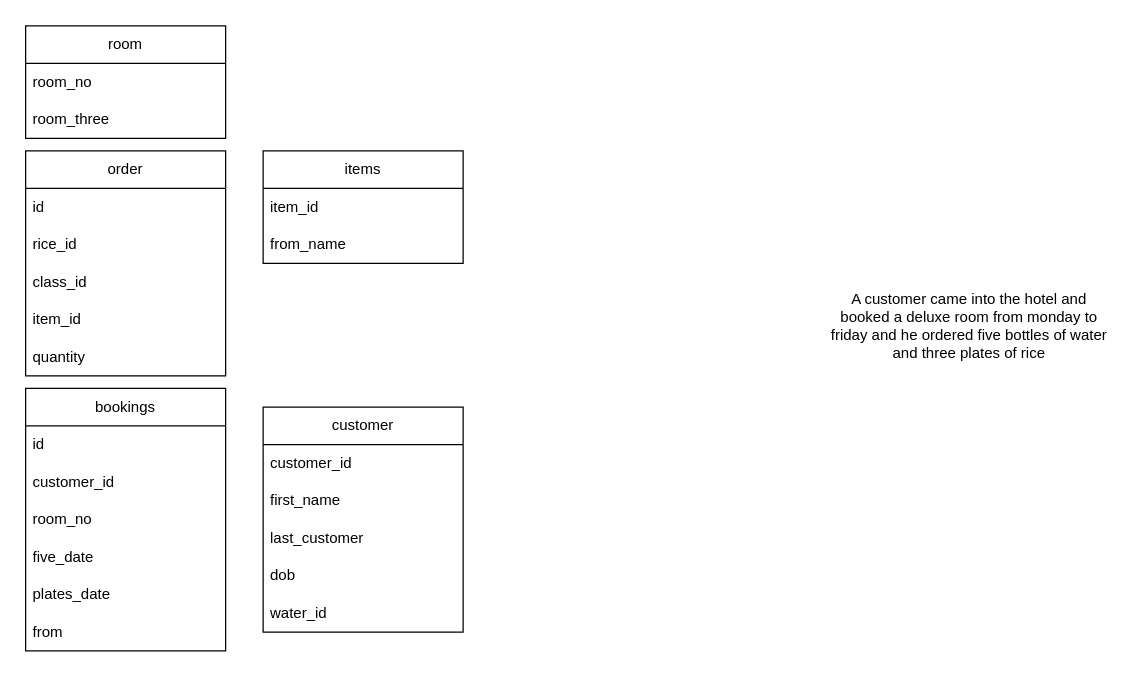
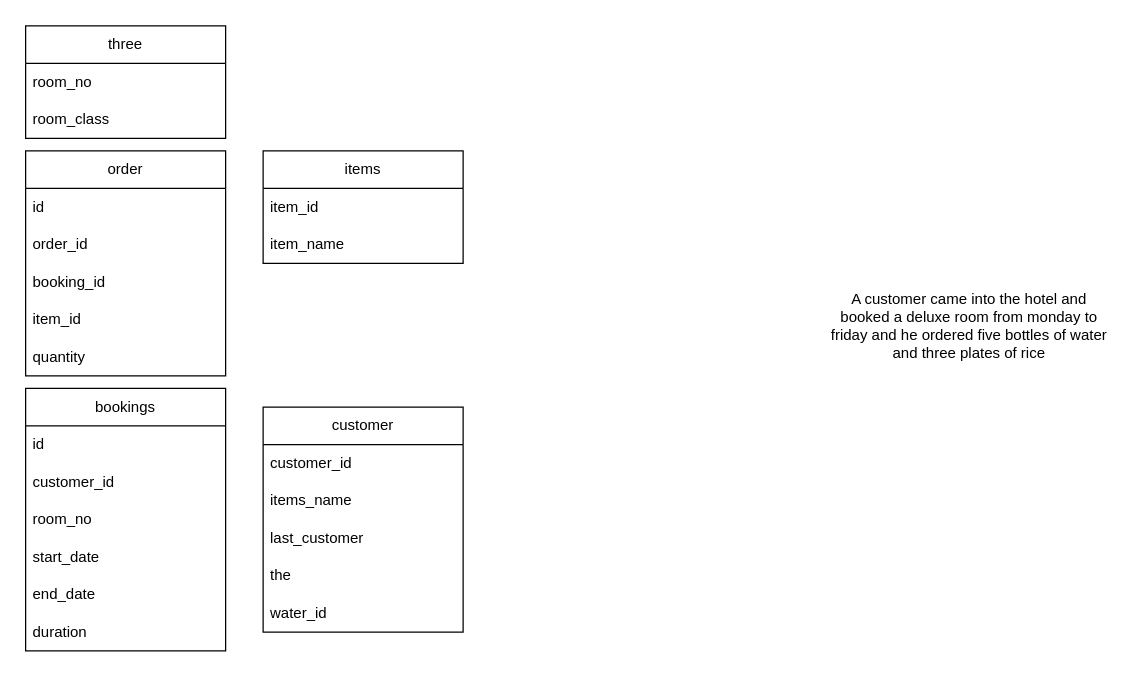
- <mxCell id="8" value="room" style="swimlane;fontStyle=0;childLayout=stackLayout;horizontal=1;startSize=30;horizontalStack=0;resizeParent=1;resizeParentMax=0;resizeLast=0;collapsible=1;marginBottom=0;whiteSpace=wrap;html=1;" parent="1" vertex="1"><mxGeometry x="20" y="20" width="160" height="90" as="geometry" /></mxCell>
+ <mxCell id="8" value="three" style="swimlane;fontStyle=0;childLayout=stackLayout;horizontal=1;startSize=30;horizontalStack=0;resizeParent=1;resizeParentMax=0;resizeLast=0;collapsible=1;marginBottom=0;whiteSpace=wrap;html=1;" parent="1" vertex="1"><mxGeometry x="20" y="20" width="160" height="90" as="geometry" /></mxCell>
- <mxCell id="10" value="room_three" style="text;strokeColor=none;fillColor=none;align=left;verticalAlign=middle;spacingLeft=4;spacingRight=4;overflow=hidden;points=[[0,0.5],[1,0.5]];portConstraint=eastwest;rotatable=0;whiteSpace=wrap;html=1;" parent="8" vertex="1"><mxGeometry y="60" width="160" height="30" as="geometry" /></mxCell>
+ <mxCell id="10" value="room_class" style="text;strokeColor=none;fillColor=none;align=left;verticalAlign=middle;spacingLeft=4;spacingRight=4;overflow=hidden;points=[[0,0.5],[1,0.5]];portConstraint=eastwest;rotatable=0;whiteSpace=wrap;html=1;" parent="8" vertex="1"><mxGeometry y="60" width="160" height="30" as="geometry" /></mxCell>
- <mxCell id="13" value="rice_id" style="text;strokeColor=none;fillColor=none;align=left;verticalAlign=middle;spacingLeft=4;spacingRight=4;overflow=hidden;points=[[0,0.5],[1,0.5]];portConstraint=eastwest;rotatable=0;whiteSpace=wrap;html=1;" parent="11" vertex="1"><mxGeometry y="60" width="160" height="30" as="geometry" /></mxCell>
+ <mxCell id="13" value="order_id" style="text;strokeColor=none;fillColor=none;align=left;verticalAlign=middle;spacingLeft=4;spacingRight=4;overflow=hidden;points=[[0,0.5],[1,0.5]];portConstraint=eastwest;rotatable=0;whiteSpace=wrap;html=1;" parent="11" vertex="1"><mxGeometry y="60" width="160" height="30" as="geometry" /></mxCell>
- <mxCell id="19" value="from_name" style="text;strokeColor=none;fillColor=none;align=left;verticalAlign=middle;spacingLeft=4;spacingRight=4;overflow=hidden;points=[[0,0.5],[1,0.5]];portConstraint=eastwest;rotatable=0;whiteSpace=wrap;html=1;" parent="17" vertex="1"><mxGeometry y="60" width="160" height="30" as="geometry" /></mxCell>
+ <mxCell id="19" value="item_name" style="text;strokeColor=none;fillColor=none;align=left;verticalAlign=middle;spacingLeft=4;spacingRight=4;overflow=hidden;points=[[0,0.5],[1,0.5]];portConstraint=eastwest;rotatable=0;whiteSpace=wrap;html=1;" parent="17" vertex="1"><mxGeometry y="60" width="160" height="30" as="geometry" /></mxCell>
- <mxCell id="14" value="class_id" style="text;strokeColor=none;fillColor=none;align=left;verticalAlign=middle;spacingLeft=4;spacingRight=4;overflow=hidden;points=[[0,0.5],[1,0.5]];portConstraint=eastwest;rotatable=0;whiteSpace=wrap;html=1;" parent="11" vertex="1"><mxGeometry y="90" width="160" height="30" as="geometry" /></mxCell>
+ <mxCell id="14" value="booking_id" style="text;strokeColor=none;fillColor=none;align=left;verticalAlign=middle;spacingLeft=4;spacingRight=4;overflow=hidden;points=[[0,0.5],[1,0.5]];portConstraint=eastwest;rotatable=0;whiteSpace=wrap;html=1;" parent="11" vertex="1"><mxGeometry y="90" width="160" height="30" as="geometry" /></mxCell>
- <mxCell id="4" value="first_name" style="text;strokeColor=none;fillColor=none;align=left;verticalAlign=middle;spacingLeft=4;spacingRight=4;overflow=hidden;points=[[0,0.5],[1,0.5]];portConstraint=eastwest;rotatable=0;whiteSpace=wrap;html=1;" parent="2" vertex="1"><mxGeometry y="60" width="160" height="30" as="geometry" /></mxCell>
+ <mxCell id="4" value="items_name" style="text;strokeColor=none;fillColor=none;align=left;verticalAlign=middle;spacingLeft=4;spacingRight=4;overflow=hidden;points=[[0,0.5],[1,0.5]];portConstraint=eastwest;rotatable=0;whiteSpace=wrap;html=1;" parent="2" vertex="1"><mxGeometry y="60" width="160" height="30" as="geometry" /></mxCell>
- <mxCell id="24" value="five_date" style="text;strokeColor=none;fillColor=none;align=left;verticalAlign=middle;spacingLeft=4;spacingRight=4;overflow=hidden;points=[[0,0.5],[1,0.5]];portConstraint=eastwest;rotatable=0;whiteSpace=wrap;html=1;" parent="20" vertex="1"><mxGeometry y="120" width="160" height="30" as="geometry" /></mxCell>
+ <mxCell id="24" value="start_date" style="text;strokeColor=none;fillColor=none;align=left;verticalAlign=middle;spacingLeft=4;spacingRight=4;overflow=hidden;points=[[0,0.5],[1,0.5]];portConstraint=eastwest;rotatable=0;whiteSpace=wrap;html=1;" parent="20" vertex="1"><mxGeometry y="120" width="160" height="30" as="geometry" /></mxCell>
- <mxCell id="6" value="dob" style="text;strokeColor=none;fillColor=none;align=left;verticalAlign=middle;spacingLeft=4;spacingRight=4;overflow=hidden;points=[[0,0.5],[1,0.5]];portConstraint=eastwest;rotatable=0;whiteSpace=wrap;html=1;" parent="2" vertex="1"><mxGeometry y="120" width="160" height="30" as="geometry" /></mxCell>
+ <mxCell id="6" value="the" style="text;strokeColor=none;fillColor=none;align=left;verticalAlign=middle;spacingLeft=4;spacingRight=4;overflow=hidden;points=[[0,0.5],[1,0.5]];portConstraint=eastwest;rotatable=0;whiteSpace=wrap;html=1;" parent="2" vertex="1"><mxGeometry y="120" width="160" height="30" as="geometry" /></mxCell>
- <mxCell id="25" value="plates_date" style="text;strokeColor=none;fillColor=none;align=left;verticalAlign=middle;spacingLeft=4;spacingRight=4;overflow=hidden;points=[[0,0.5],[1,0.5]];portConstraint=eastwest;rotatable=0;whiteSpace=wrap;html=1;" parent="20" vertex="1"><mxGeometry y="150" width="160" height="30" as="geometry" /></mxCell>
+ <mxCell id="25" value="end_date" style="text;strokeColor=none;fillColor=none;align=left;verticalAlign=middle;spacingLeft=4;spacingRight=4;overflow=hidden;points=[[0,0.5],[1,0.5]];portConstraint=eastwest;rotatable=0;whiteSpace=wrap;html=1;" parent="20" vertex="1"><mxGeometry y="150" width="160" height="30" as="geometry" /></mxCell>
- <mxCell id="26" value="from" style="text;strokeColor=none;fillColor=none;align=left;verticalAlign=middle;spacingLeft=4;spacingRight=4;overflow=hidden;points=[[0,0.5],[1,0.5]];portConstraint=eastwest;rotatable=0;whiteSpace=wrap;html=1;" parent="20" vertex="1"><mxGeometry y="180" width="160" height="30" as="geometry" /></mxCell>
+ <mxCell id="26" value="duration" style="text;strokeColor=none;fillColor=none;align=left;verticalAlign=middle;spacingLeft=4;spacingRight=4;overflow=hidden;points=[[0,0.5],[1,0.5]];portConstraint=eastwest;rotatable=0;whiteSpace=wrap;html=1;" parent="20" vertex="1"><mxGeometry y="180" width="160" height="30" as="geometry" /></mxCell>
